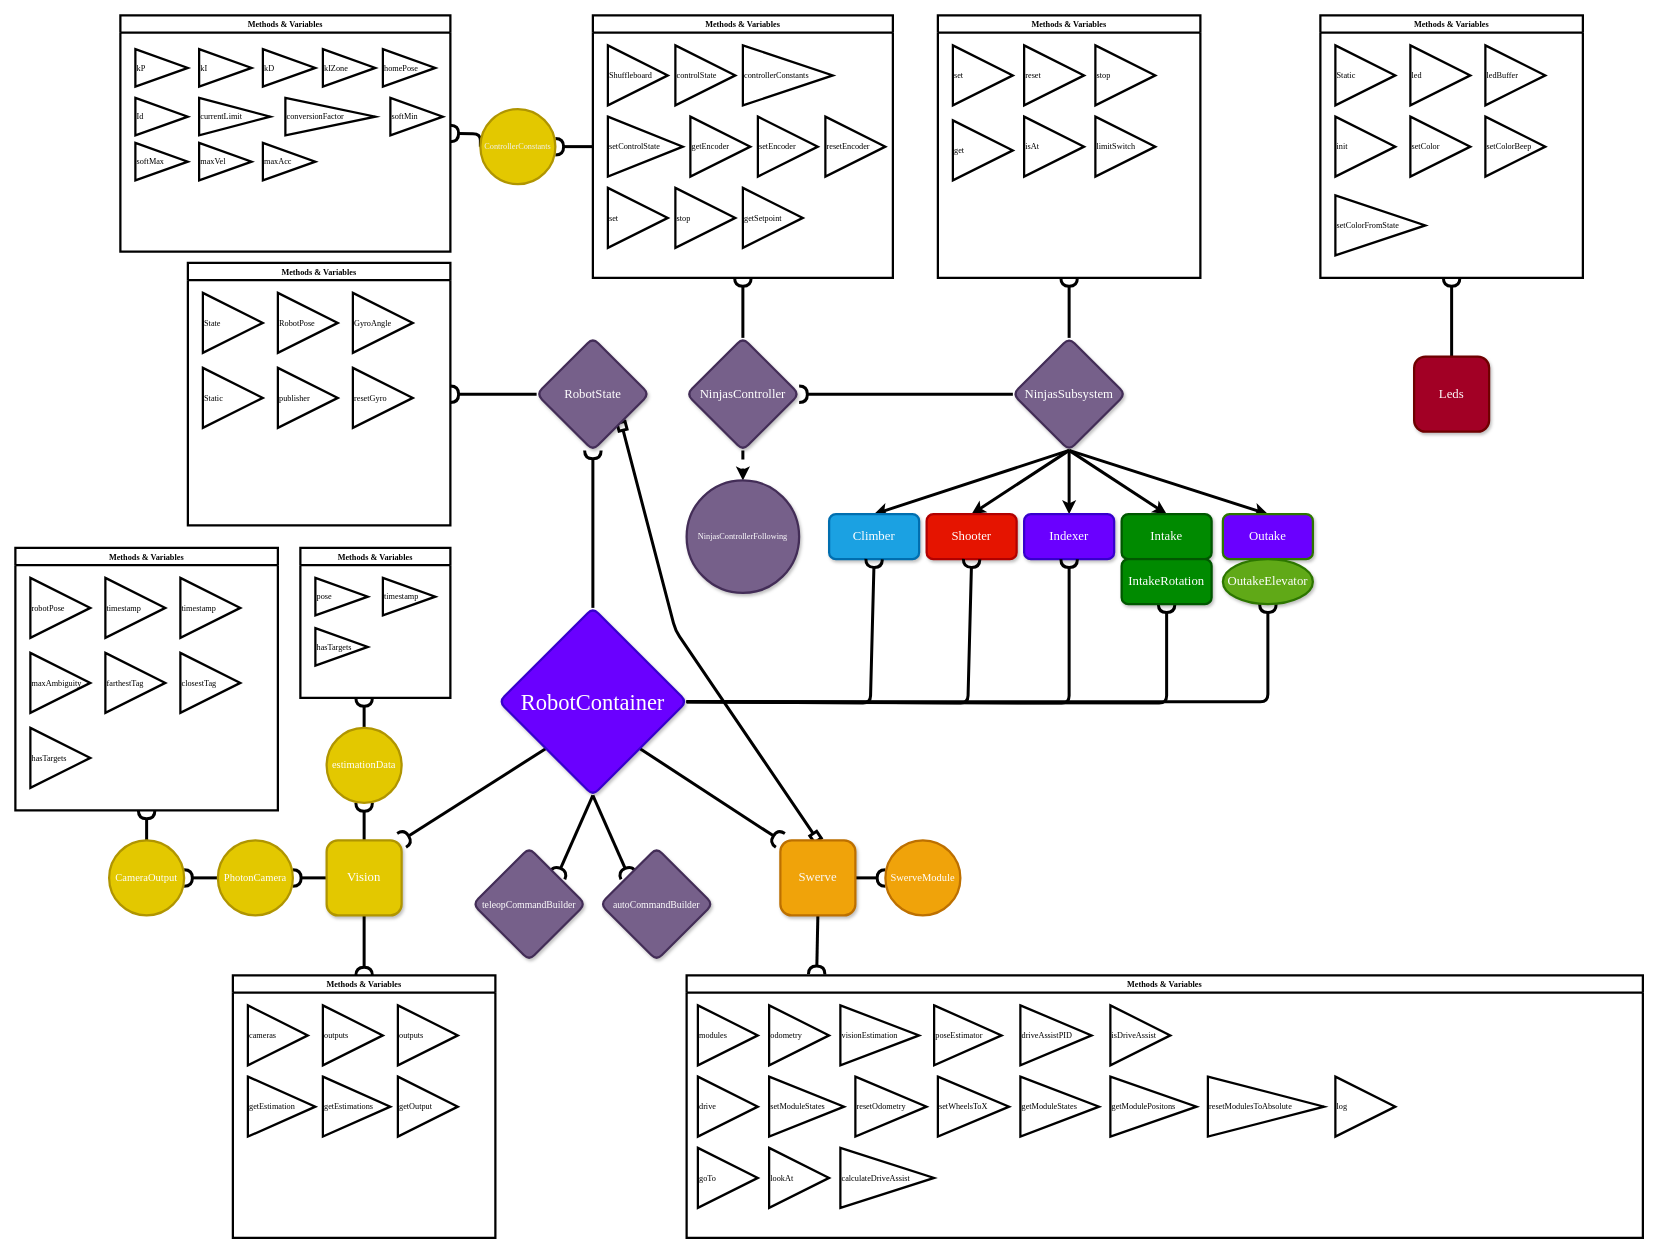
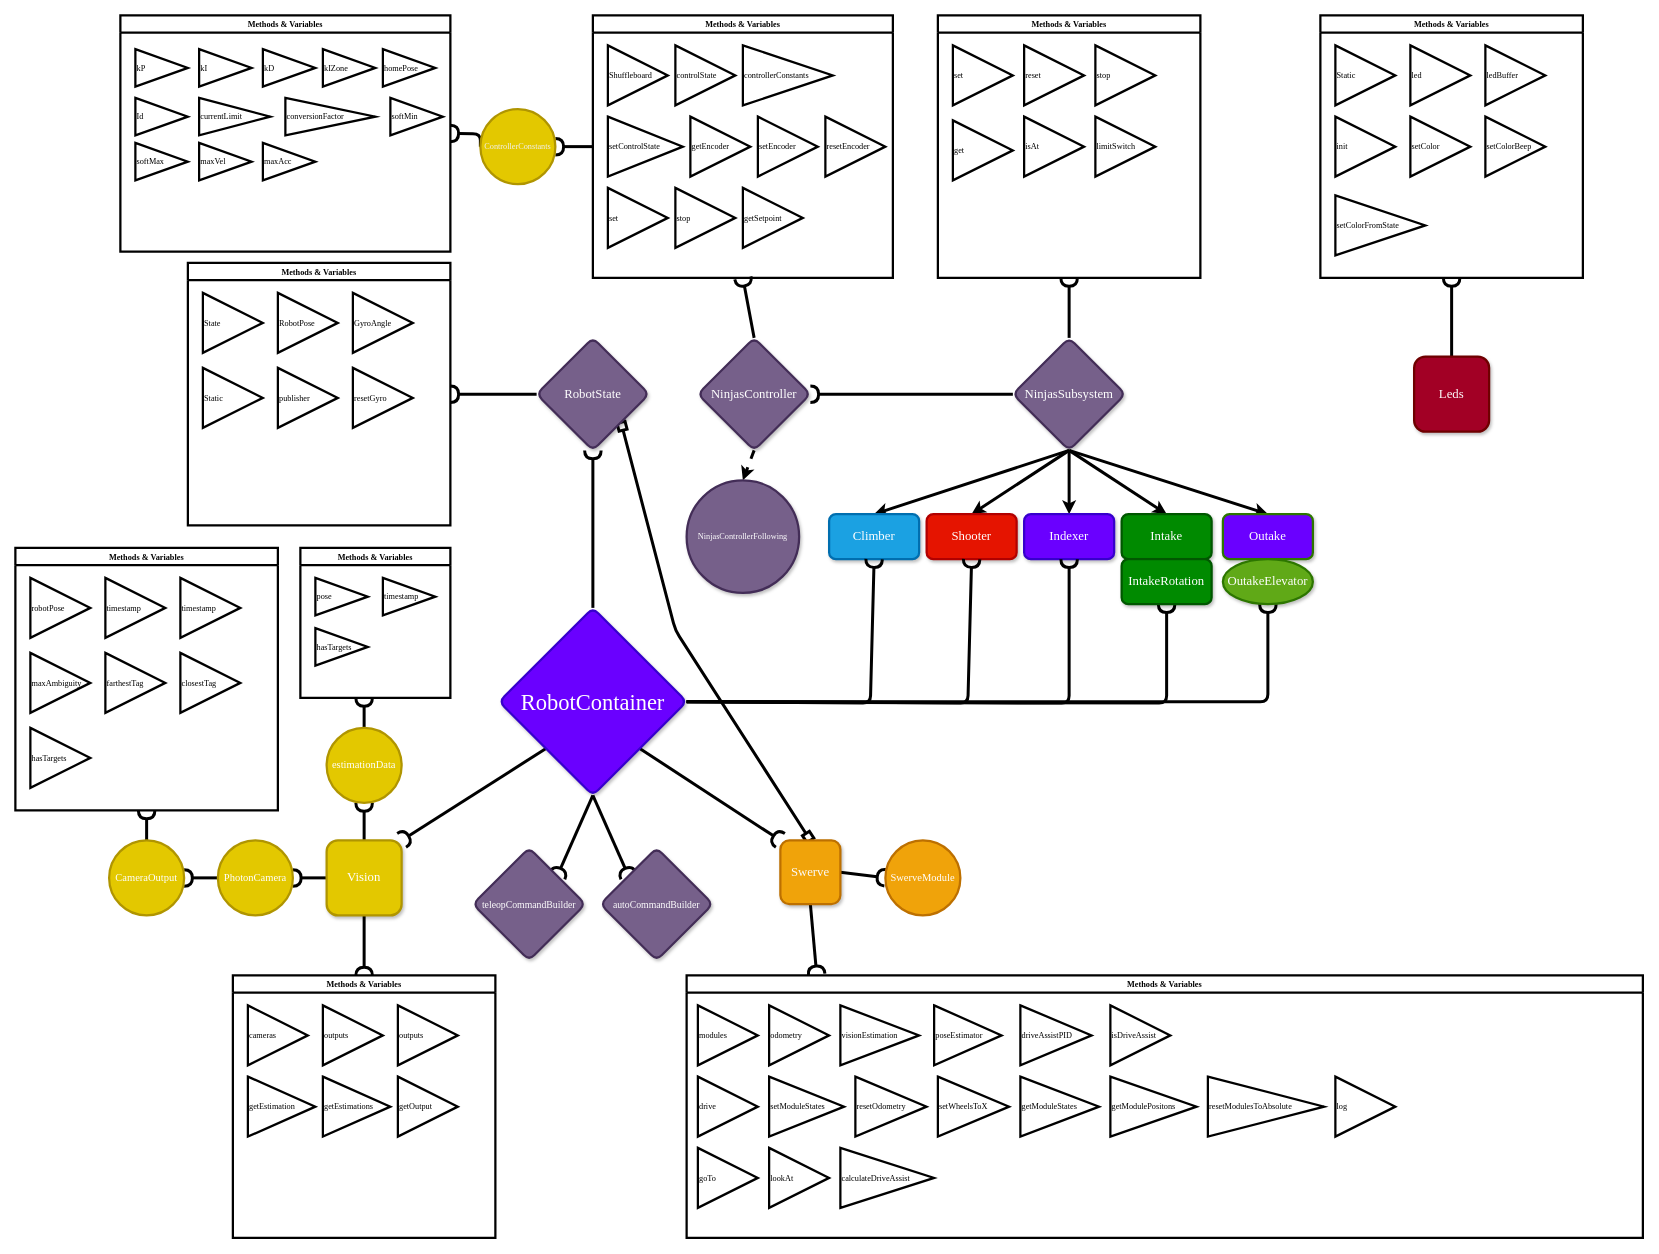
- <mxCell id="18" value="NinjasController" style="rhombus;whiteSpace=wrap;html=1;rounded=1;shadow=1;glass=0;fillColor=#76608a;fontColor=#ffffff;strokeColor=#432D57;fontStyle=0;fontFamily=Fredoka;fontSource=https%3A%2F%2Ffonts.googleapis.com%2Fcss%3Ffamily%3DFredoka;fontSize=17;strokeWidth=3;" parent="1" vertex="1"><mxGeometry x="915" y="450" width="150" height="150" as="geometry" /></mxCell>
+ <mxCell id="18" value="NinjasController" style="rhombus;whiteSpace=wrap;html=1;rounded=1;shadow=1;glass=0;fillColor=#76608a;fontColor=#ffffff;strokeColor=#432D57;fontStyle=0;fontFamily=Fredoka;fontSource=https%3A%2F%2Ffonts.googleapis.com%2Fcss%3Ffamily%3DFredoka;fontSize=17;strokeWidth=3;" parent="1" vertex="1"><mxGeometry x="930" y="450" width="150" height="150" as="geometry" /></mxCell>
- <mxCell id="5" value="Swerve" style="whiteSpace=wrap;html=1;fillColor=#f0a30a;fontColor=#FAFAFA;strokeColor=#BD7000;glass=0;rounded=1;shadow=1;fontStyle=0;fontFamily=Fredoka;fontSource=https%3A%2F%2Ffonts.googleapis.com%2Fcss%3Ffamily%3DFredoka;fontSize=17;strokeWidth=3;" parent="1" vertex="1"><mxGeometry x="1040" y="1120" width="100" height="100" as="geometry" /></mxCell>
+ <mxCell id="5" value="Swerve" style="whiteSpace=wrap;html=1;fillColor=#f0a30a;fontColor=#FAFAFA;strokeColor=#BD7000;glass=0;rounded=1;shadow=1;fontStyle=0;fontFamily=Fredoka;fontSource=https%3A%2F%2Ffonts.googleapis.com%2Fcss%3Ffamily%3DFredoka;fontSize=17;strokeWidth=3;" parent="1" vertex="1"><mxGeometry x="1040" y="1120" width="80" height="85" as="geometry" /></mxCell>
